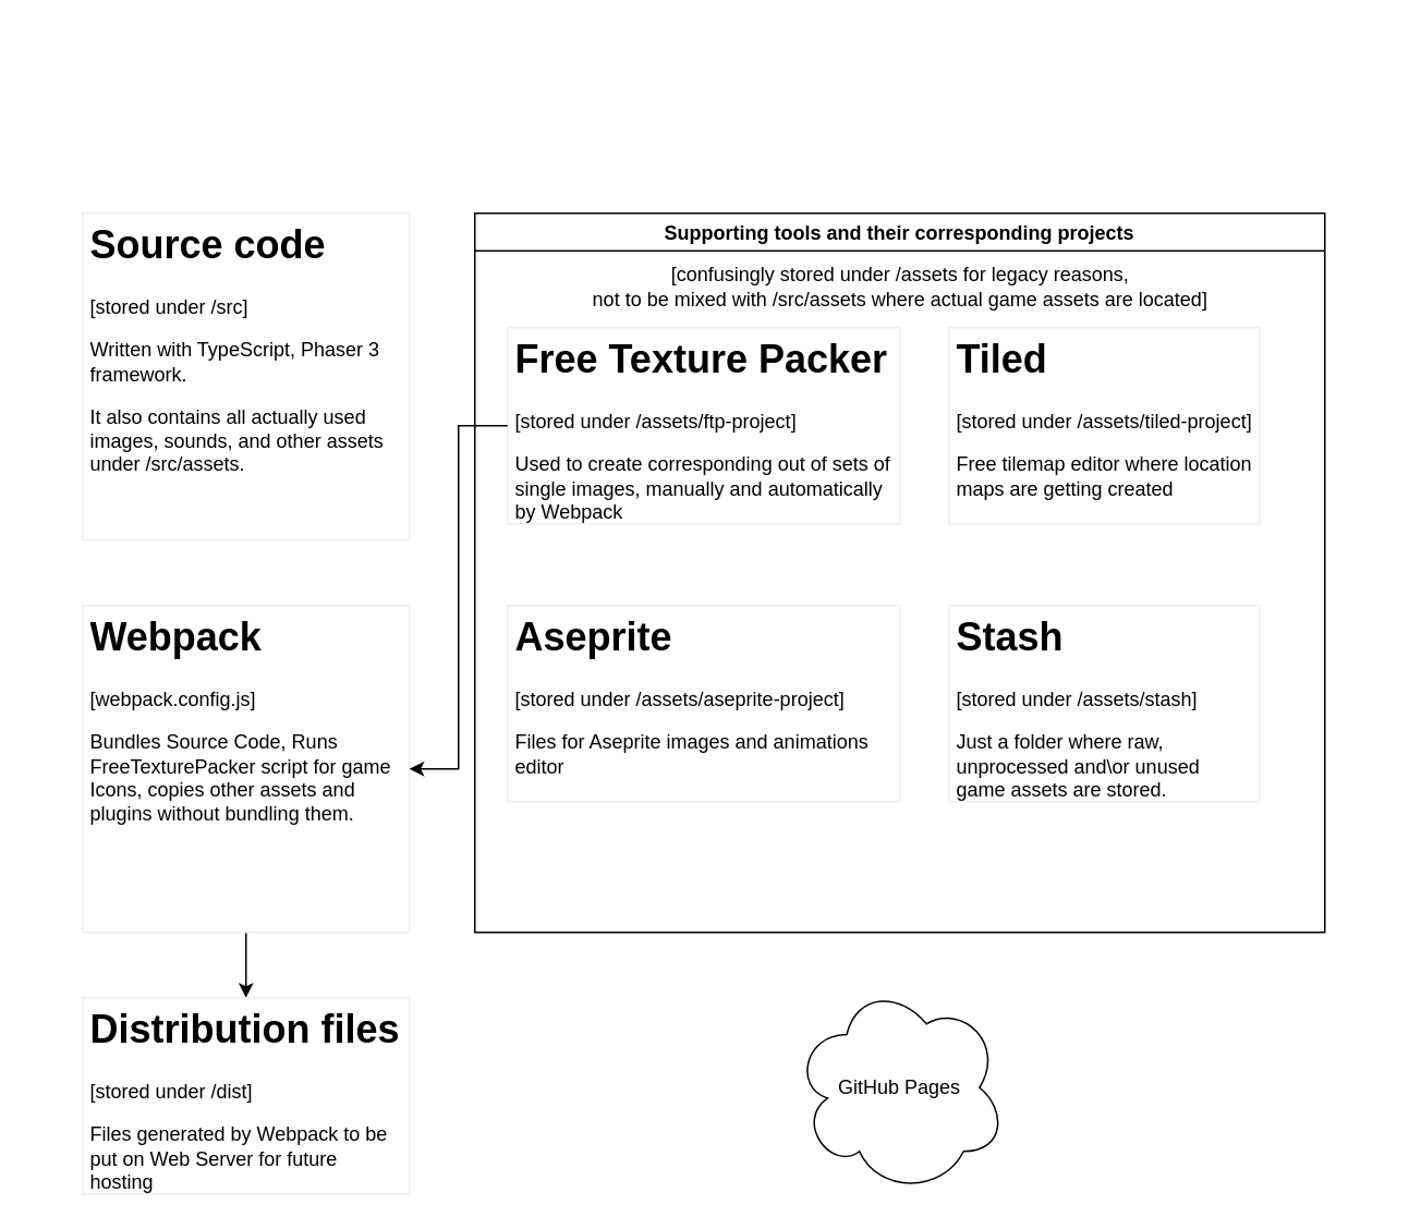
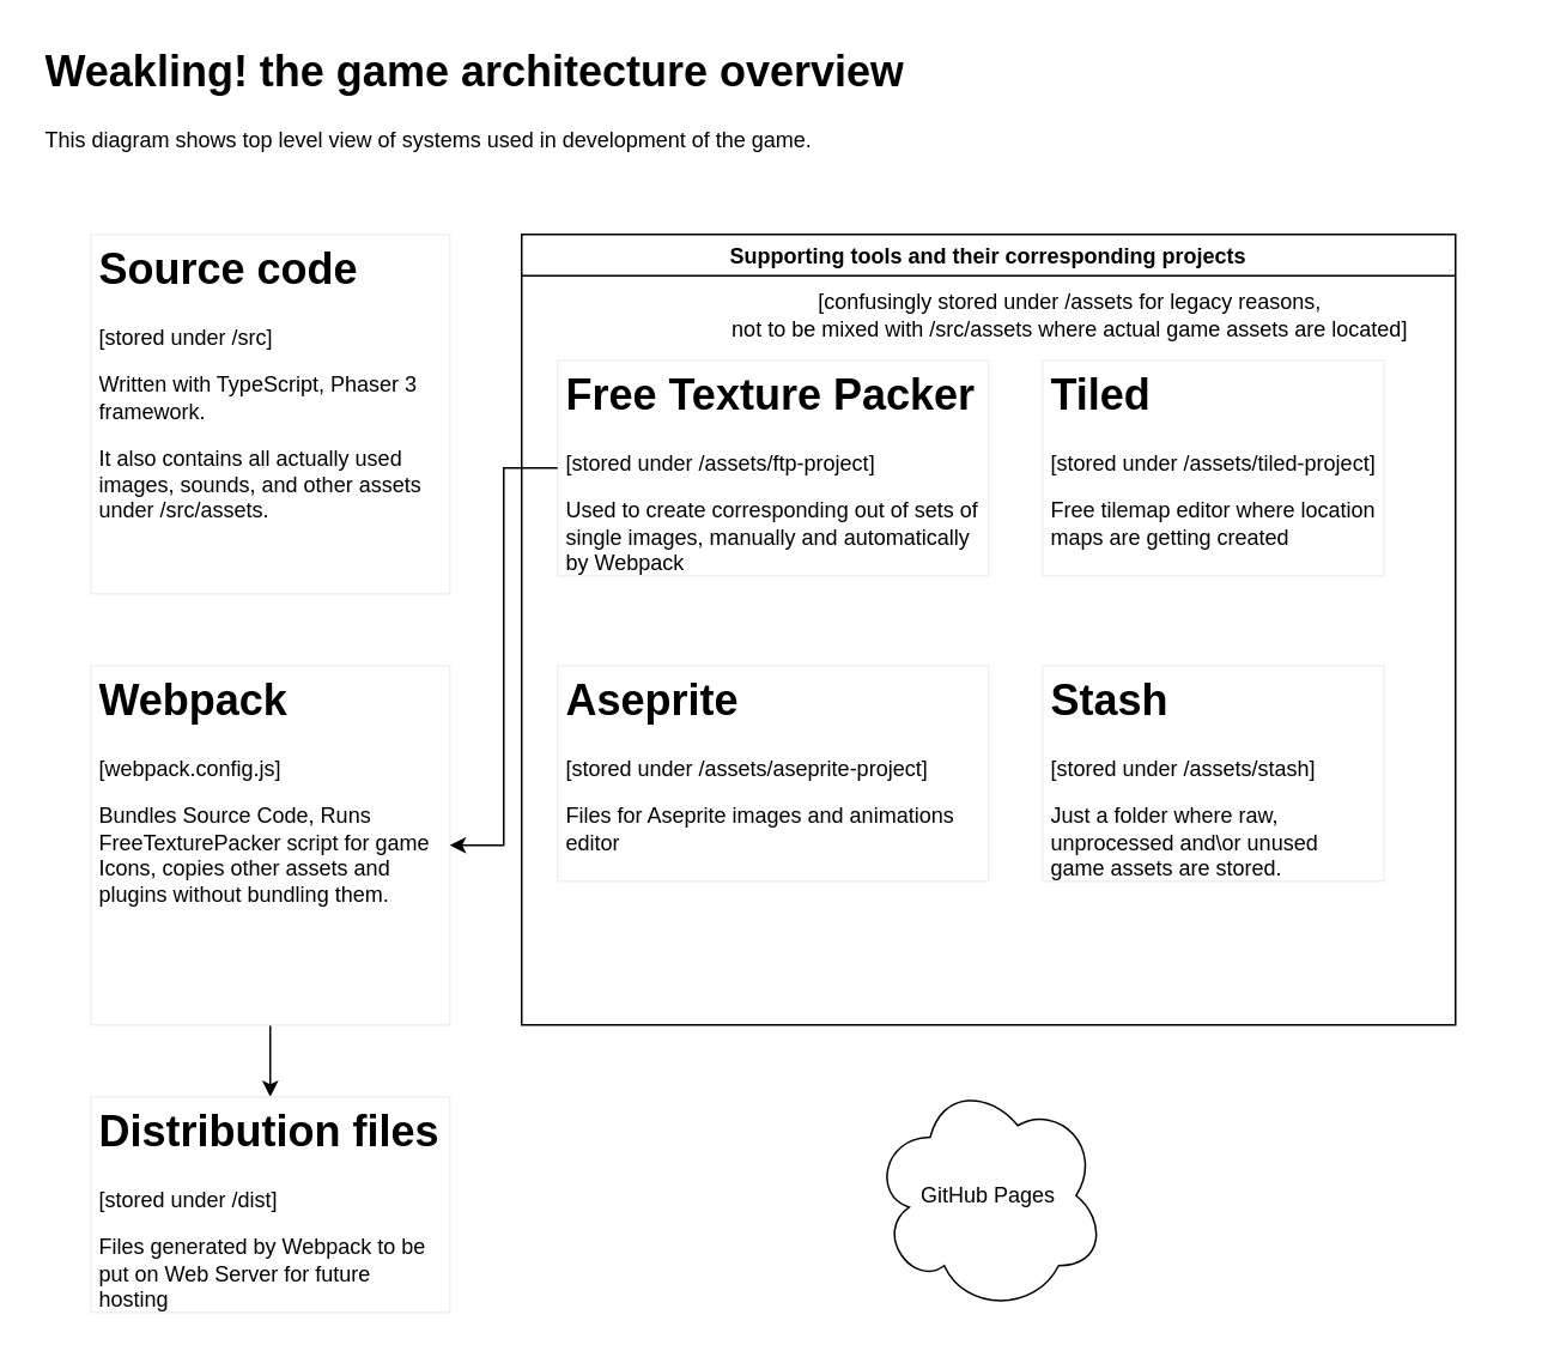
+ <mxCell id="2" value="&lt;h1&gt;Weakling! the game architecture overview&lt;br&gt;&lt;/h1&gt;&lt;p&gt;This diagram shows top level view of systems used in development of the game.&lt;br&gt;&lt;/p&gt;" style="text;html=1;strokeColor=none;fillColor=none;spacing=5;spacingTop=-20;whiteSpace=wrap;overflow=hidden;rounded=0;" parent="1" vertex="1"><mxGeometry x="20" y="20" width="820" height="70" as="geometry" /></mxCell>
- <mxCell id="9" value="&lt;div&gt;[confusingly stored under /assets for legacy reasons,&lt;/div&gt;&lt;div&gt; not to be mixed with /src/assets where actual game assets are located]&lt;/div&gt;" style="text;html=1;align=center;verticalAlign=middle;resizable=0;points=[];autosize=1;strokeColor=none;" parent="8" vertex="1"><mxGeometry x="65" y="30" width="390" height="30" as="geometry" /></mxCell>
+ <mxCell id="9" value="&lt;div&gt;[confusingly stored under /assets for legacy reasons,&lt;/div&gt;&lt;div&gt; not to be mixed with /src/assets where actual game assets are located]&lt;/div&gt;" style="text;html=1;align=center;verticalAlign=middle;resizable=0;points=[];autosize=1;strokeColor=none;" parent="8" vertex="1"><mxGeometry x="110" y="30" width="390" height="30" as="geometry" /></mxCell>
